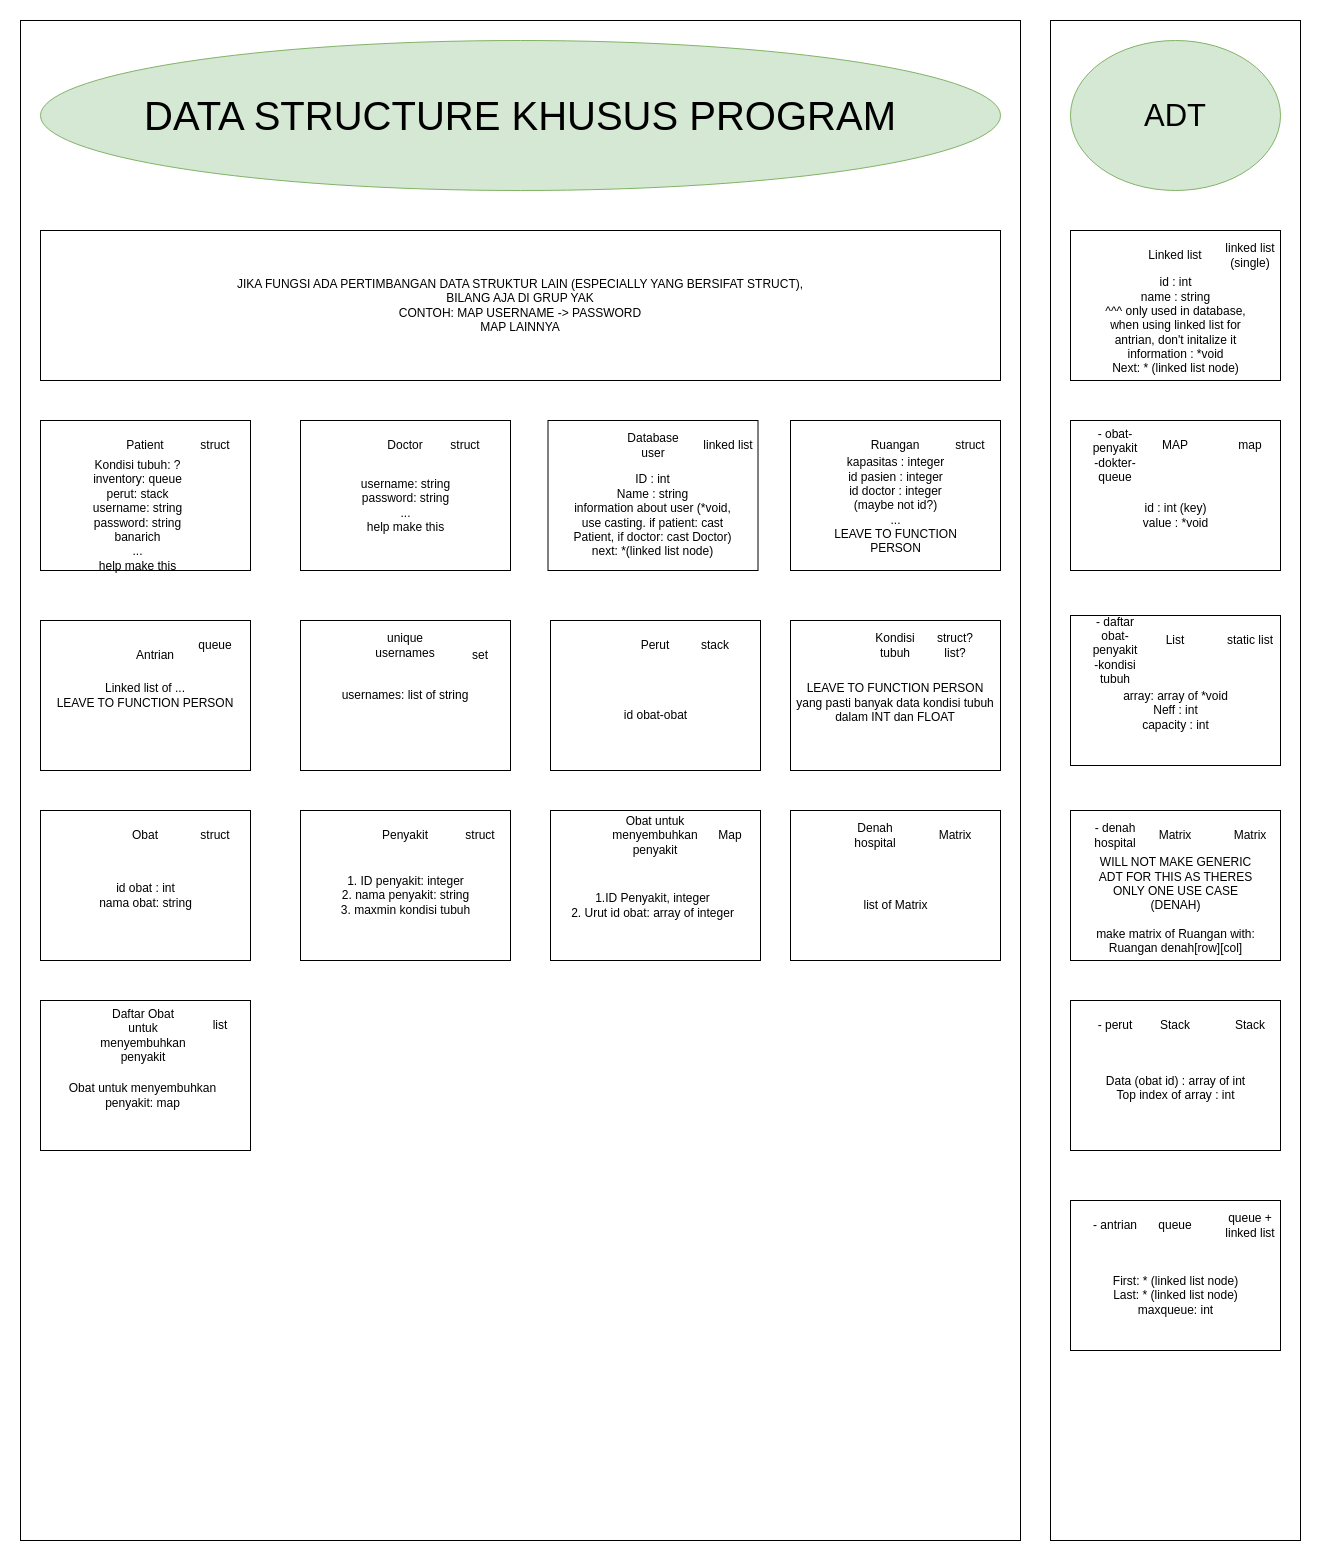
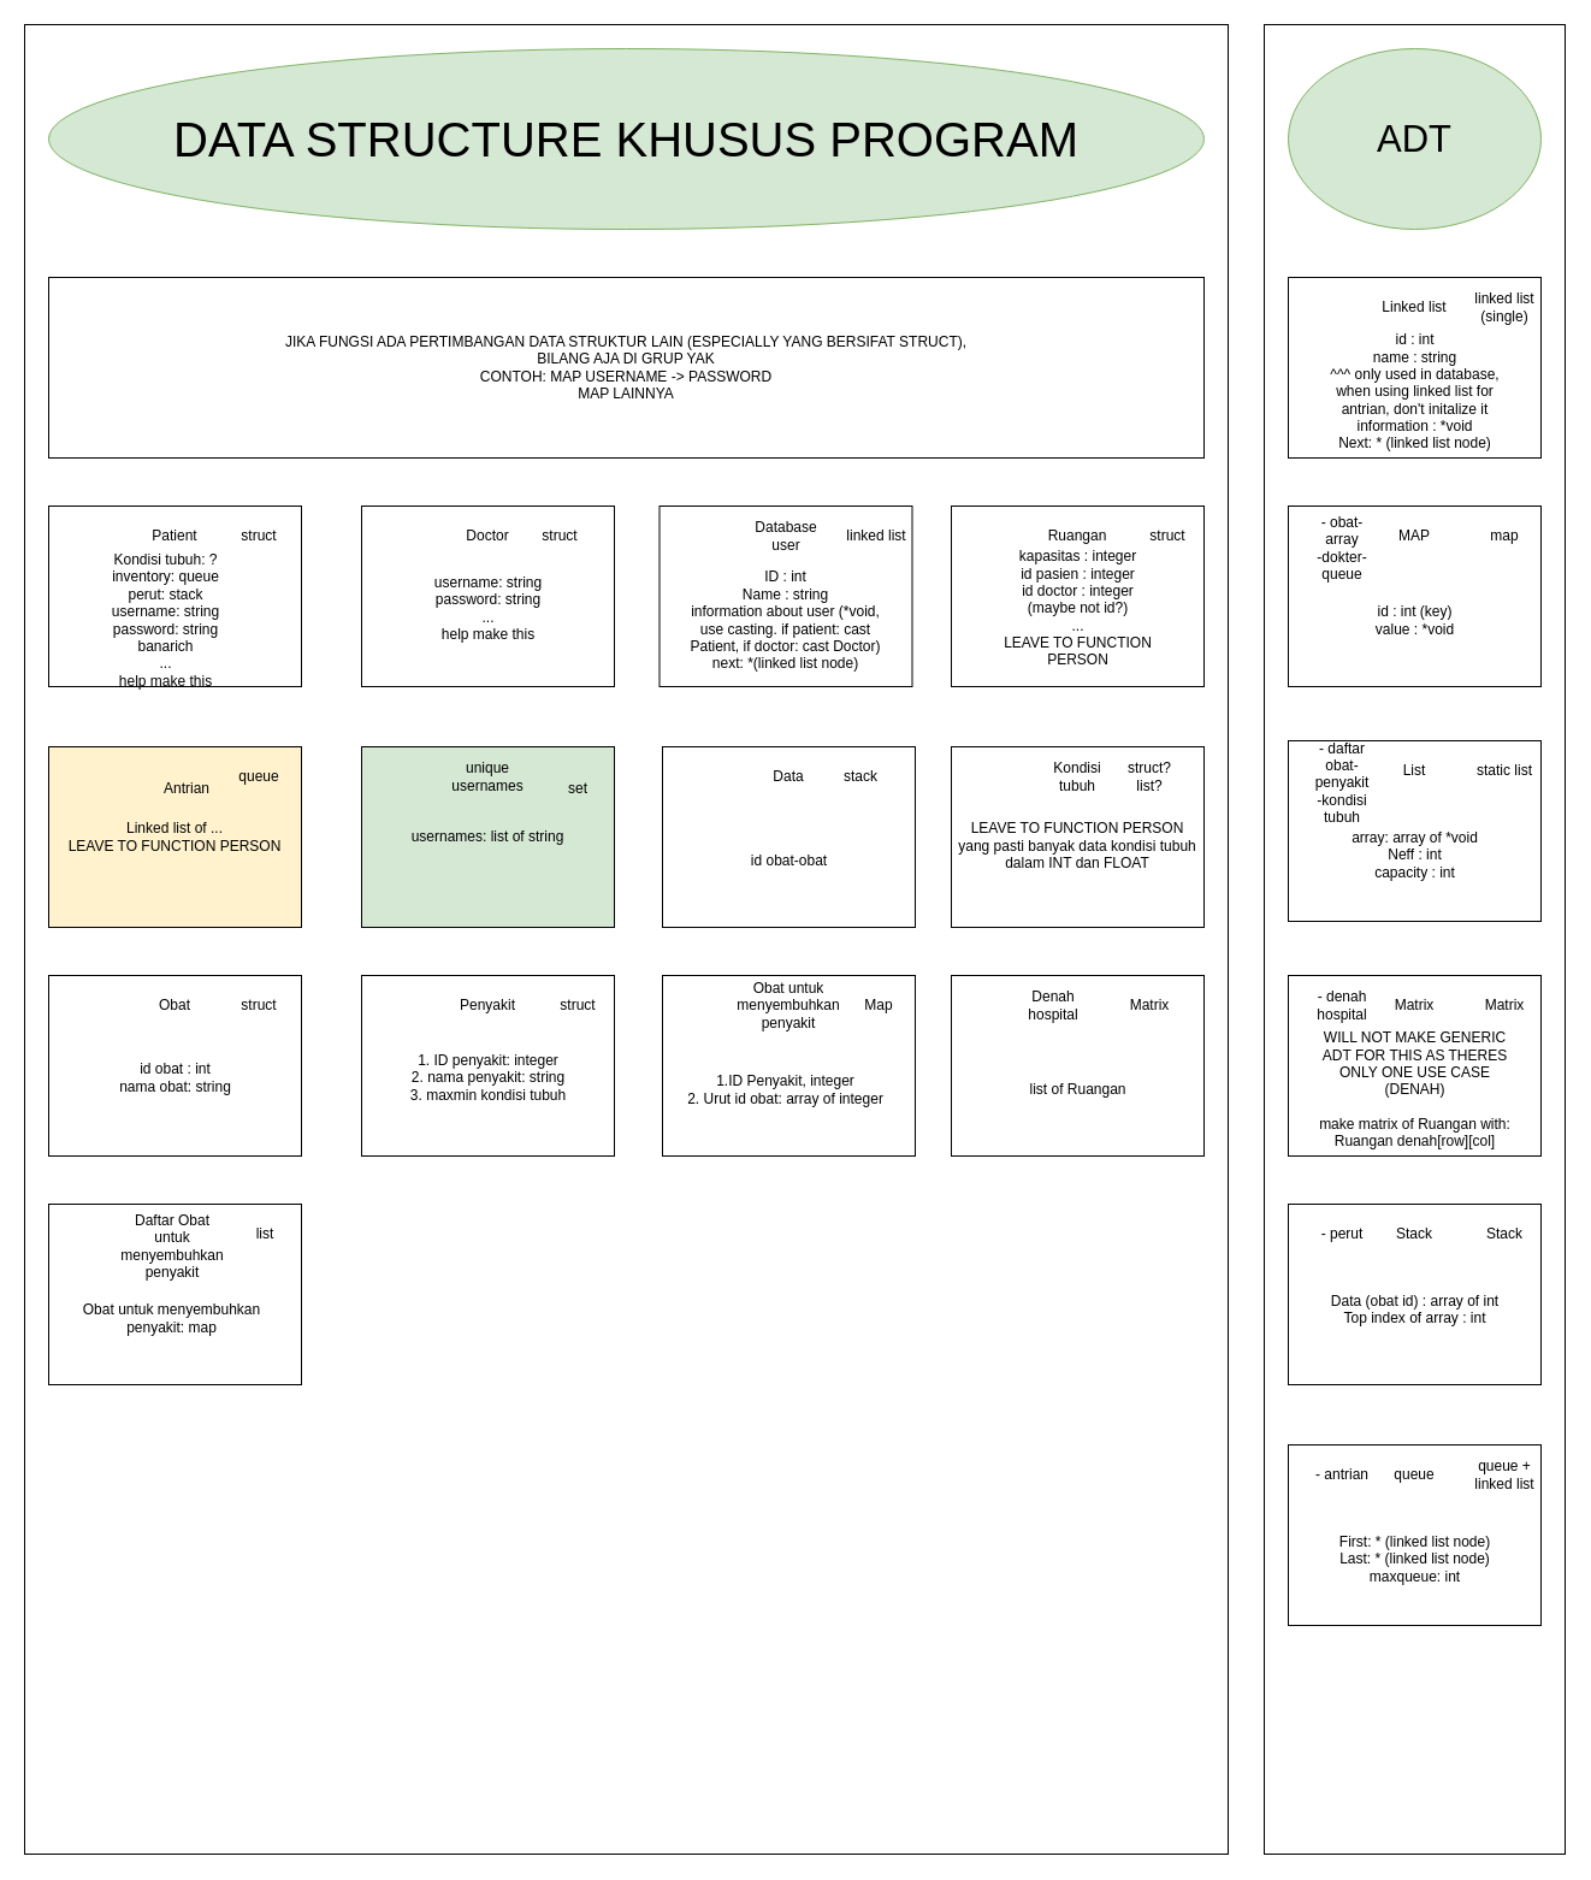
- <mxCell id="74" value="&lt;div&gt;- obat-penyakit&lt;/div&gt;&lt;div&gt;-dokter-queue&lt;/div&gt;" style="text;html=1;align=center;verticalAlign=middle;whiteSpace=wrap;rounded=0;" vertex="1" parent="1"><mxGeometry x="1085" y="440" width="60" height="30" as="geometry" /></mxCell>
+ <mxCell id="74" value="&lt;div&gt;- obat-array&lt;/div&gt;&lt;div&gt;-dokter-queue&lt;/div&gt;" style="text;html=1;align=center;verticalAlign=middle;whiteSpace=wrap;rounded=0;" vertex="1" parent="1"><mxGeometry x="1085" y="440" width="60" height="30" as="geometry" /></mxCell>
- <mxCell id="13" value="Perut" style="text;html=1;align=center;verticalAlign=middle;whiteSpace=wrap;rounded=0;" vertex="1" parent="1"><mxGeometry x="625" y="630" width="60" height="30" as="geometry" /></mxCell>
+ <mxCell id="13" value="Data" style="text;html=1;align=center;verticalAlign=middle;whiteSpace=wrap;rounded=0;" vertex="1" parent="1"><mxGeometry x="625" y="630" width="60" height="30" as="geometry" /></mxCell>
- <mxCell id="8" value="&lt;div&gt;Linked list of ...&lt;/div&gt;&lt;div&gt;LEAVE TO FUNCTION PERSON&lt;/div&gt;" style="rounded=0;whiteSpace=wrap;html=1;" vertex="1" parent="1"><mxGeometry x="40" y="620" width="210" height="150" as="geometry" /></mxCell>
+ <mxCell id="8" value="&lt;div&gt;Linked list of ...&lt;/div&gt;&lt;div&gt;LEAVE TO FUNCTION PERSON&lt;/div&gt;" style="rounded=0;whiteSpace=wrap;html=1;fillColor=#fff2cc;" vertex="1" parent="1"><mxGeometry x="40" y="620" width="210" height="150" as="geometry" /></mxCell>
- <mxCell id="10" value="usernames: list of string" style="rounded=0;whiteSpace=wrap;html=1;" vertex="1" parent="1"><mxGeometry x="300" y="620" width="210" height="150" as="geometry" /></mxCell>
+ <mxCell id="10" value="usernames: list of string" style="rounded=0;whiteSpace=wrap;html=1;fillColor=#d5e8d4;" vertex="1" parent="1"><mxGeometry x="300" y="620" width="210" height="150" as="geometry" /></mxCell>
- <mxCell id="27" value="list of Matrix" style="text;html=1;align=center;verticalAlign=middle;whiteSpace=wrap;rounded=0;" vertex="1" parent="1"><mxGeometry x="812.5" y="860" width="165" height="90" as="geometry" /></mxCell>
+ <mxCell id="27" value="list of Ruangan" style="text;html=1;align=center;verticalAlign=middle;whiteSpace=wrap;rounded=0;" vertex="1" parent="1"><mxGeometry x="812.5" y="860" width="165" height="90" as="geometry" /></mxCell>
